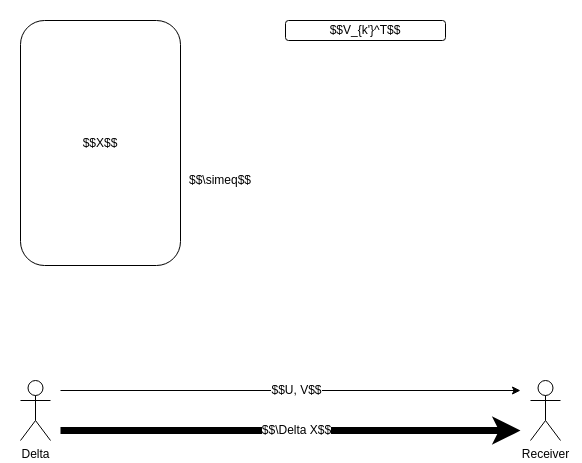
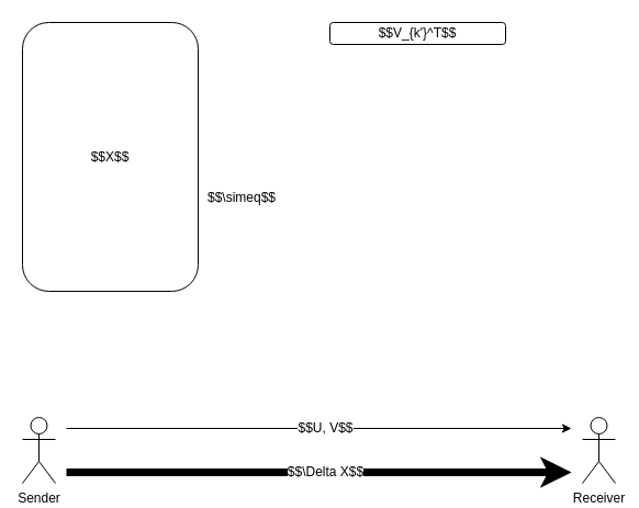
- <mxCell id="3" value="$$V_{k'}^T$$" style="rounded=1;whiteSpace=wrap;html=1;" parent="1" vertex="1"><mxGeometry x="285" y="20" width="160" height="20" as="geometry" /></mxCell>
+ <mxCell id="3" value="$$V_{k'}^T$$" style="rounded=1;whiteSpace=wrap;html=1;" parent="1" vertex="1"><mxGeometry x="300" y="20" width="160" height="20" as="geometry" /></mxCell>
- <mxCell id="5" value="Delta" style="shape=umlActor;verticalLabelPosition=bottom;labelBackgroundColor=#ffffff;verticalAlign=top;html=1;outlineConnect=0;" vertex="1" parent="1"><mxGeometry x="20" y="380" width="30" height="60" as="geometry" /></mxCell>
+ <mxCell id="5" value="Sender" style="shape=umlActor;verticalLabelPosition=bottom;labelBackgroundColor=#ffffff;verticalAlign=top;html=1;outlineConnect=0;" vertex="1" parent="1"><mxGeometry x="20" y="380" width="30" height="60" as="geometry" /></mxCell>
